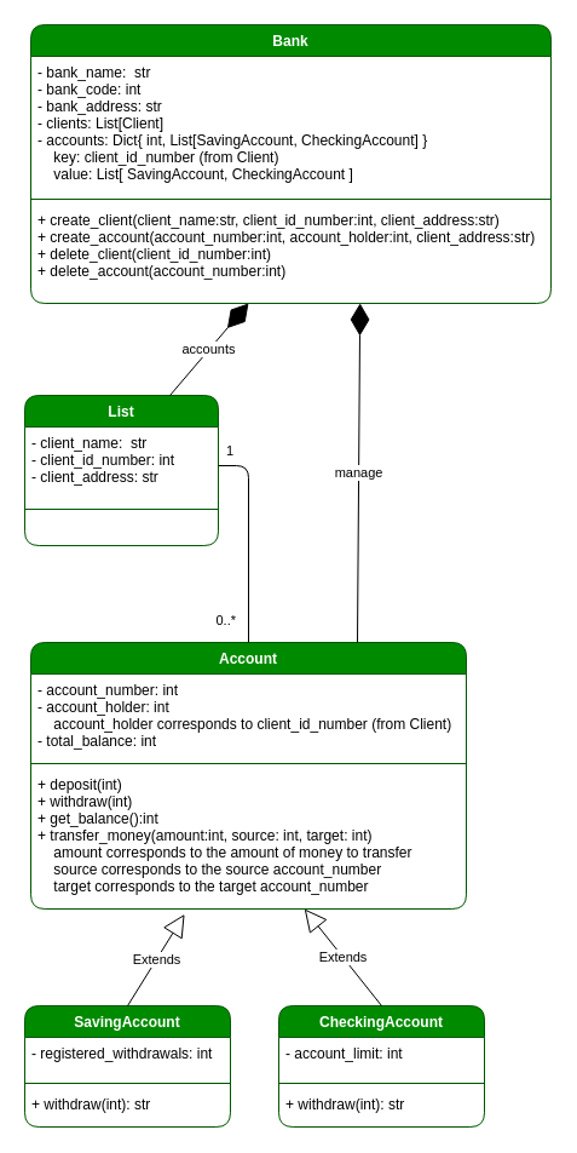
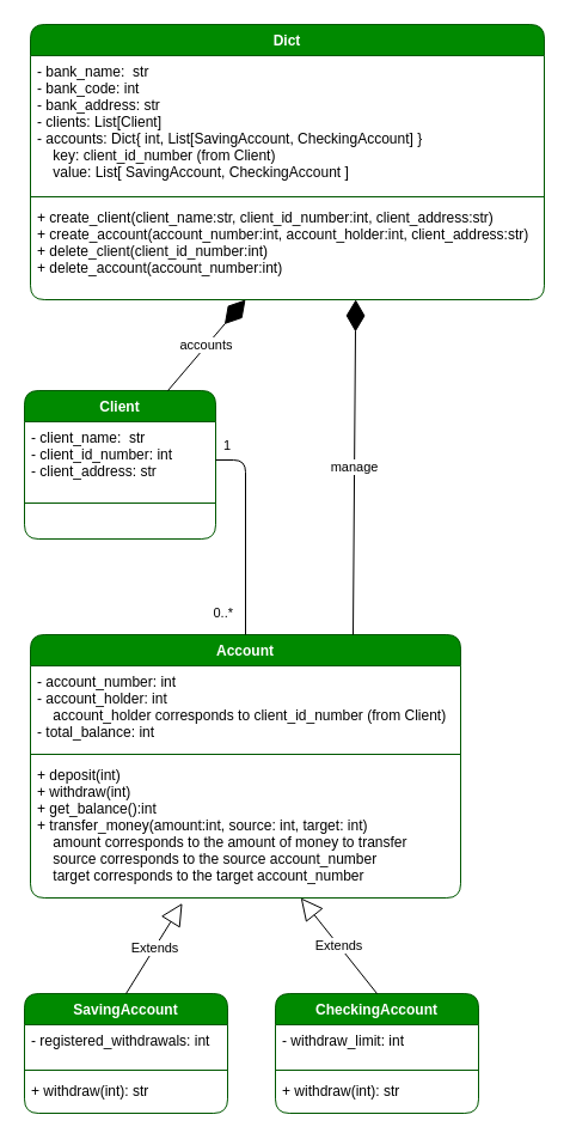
- <mxCell id="2" value="Bank" style="swimlane;fontStyle=1;align=center;verticalAlign=top;childLayout=stackLayout;horizontal=1;startSize=26;horizontalStack=0;resizeParent=1;resizeParentMax=0;resizeLast=0;collapsible=1;marginBottom=0;rounded=1;fillColor=#008a00;fontColor=#ffffff;strokeColor=#005700;" parent="1" vertex="1"><mxGeometry x="25" y="20" width="430" height="230" as="geometry" /></mxCell>
+ <mxCell id="2" value="Dict" style="swimlane;fontStyle=1;align=center;verticalAlign=top;childLayout=stackLayout;horizontal=1;startSize=26;horizontalStack=0;resizeParent=1;resizeParentMax=0;resizeLast=0;collapsible=1;marginBottom=0;rounded=1;fillColor=#008a00;fontColor=#ffffff;strokeColor=#005700;" parent="1" vertex="1"><mxGeometry x="25" y="20" width="430" height="230" as="geometry" /></mxCell>
- <mxCell id="10" value="List" style="swimlane;fontStyle=1;align=center;verticalAlign=top;childLayout=stackLayout;horizontal=1;startSize=26;horizontalStack=0;resizeParent=1;resizeParentMax=0;resizeLast=0;collapsible=1;marginBottom=0;rounded=1;fillColor=#008a00;fontColor=#ffffff;strokeColor=#005700;" parent="1" vertex="1"><mxGeometry x="20" y="326" width="160" height="124" as="geometry" /></mxCell>
+ <mxCell id="10" value="Client" style="swimlane;fontStyle=1;align=center;verticalAlign=top;childLayout=stackLayout;horizontal=1;startSize=26;horizontalStack=0;resizeParent=1;resizeParentMax=0;resizeLast=0;collapsible=1;marginBottom=0;rounded=1;fillColor=#008a00;fontColor=#ffffff;strokeColor=#005700;" parent="1" vertex="1"><mxGeometry x="20" y="326" width="160" height="124" as="geometry" /></mxCell>
- <mxCell id="19" value="- account_limit: int" style="text;strokeColor=none;fillColor=none;align=left;verticalAlign=top;spacingLeft=4;spacingRight=4;overflow=hidden;rotatable=0;points=[[0,0.5],[1,0.5]];portConstraint=eastwest;rounded=1;" parent="18" vertex="1"><mxGeometry y="26" width="170" height="34" as="geometry" /></mxCell>
+ <mxCell id="19" value="- withdraw_limit: int" style="text;strokeColor=none;fillColor=none;align=left;verticalAlign=top;spacingLeft=4;spacingRight=4;overflow=hidden;rotatable=0;points=[[0,0.5],[1,0.5]];portConstraint=eastwest;rounded=1;" parent="18" vertex="1"><mxGeometry y="26" width="170" height="34" as="geometry" /></mxCell>
